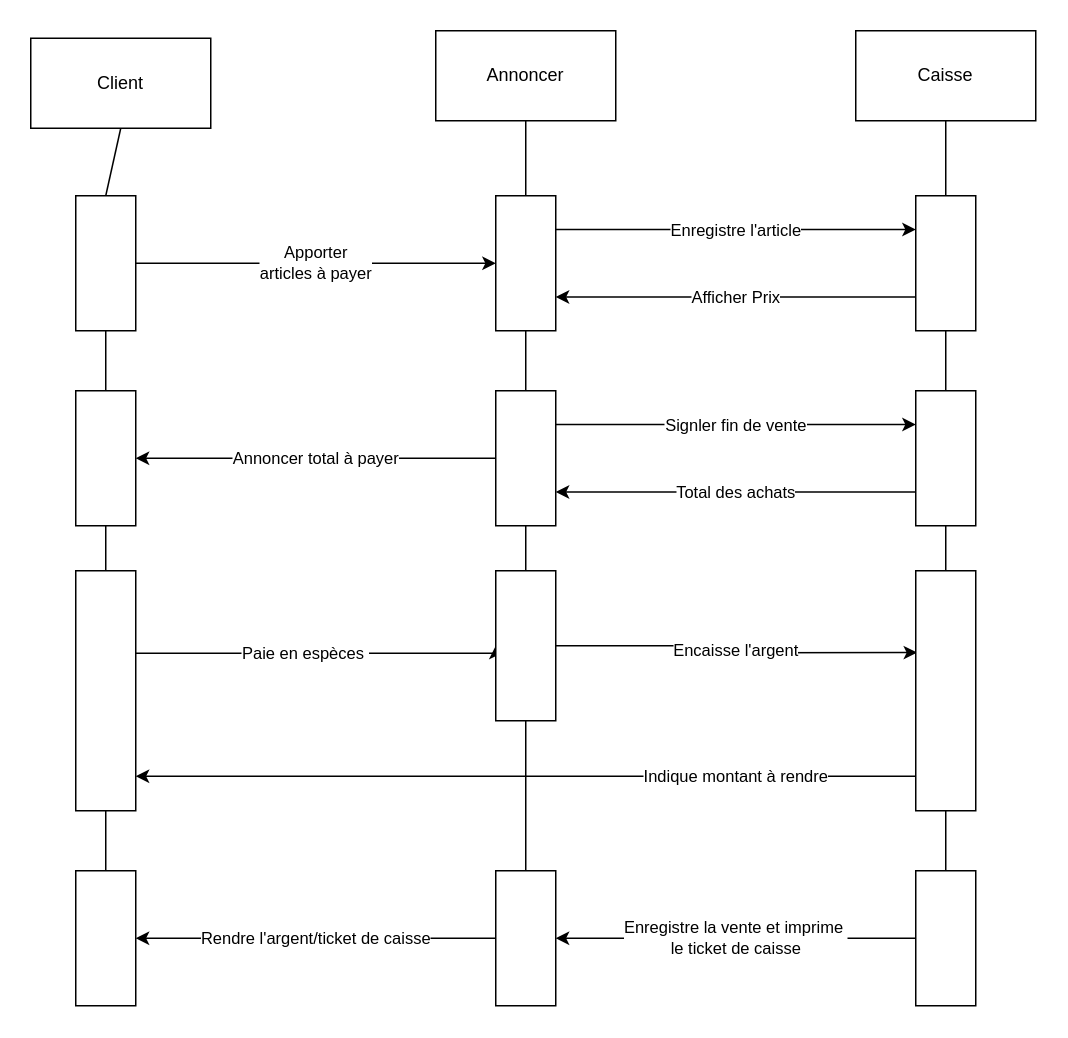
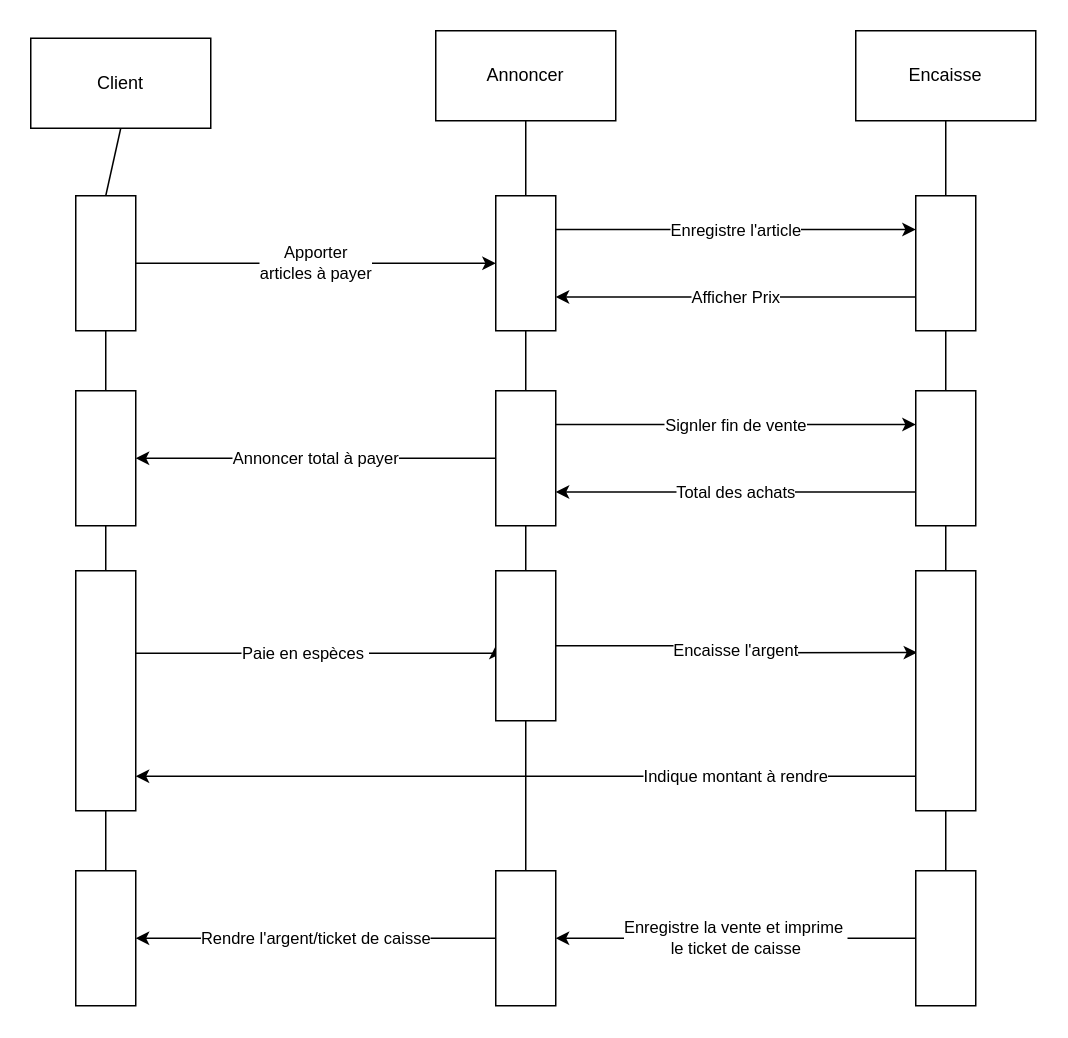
- <mxCell id="8" value="Caisse" style="rounded=0;whiteSpace=wrap;html=1;" vertex="1" parent="1"><mxGeometry x="570" y="20" width="120" height="60" as="geometry" /></mxCell>
+ <mxCell id="8" value="Encaisse" style="rounded=0;whiteSpace=wrap;html=1;" vertex="1" parent="1"><mxGeometry x="570" y="20" width="120" height="60" as="geometry" /></mxCell>
